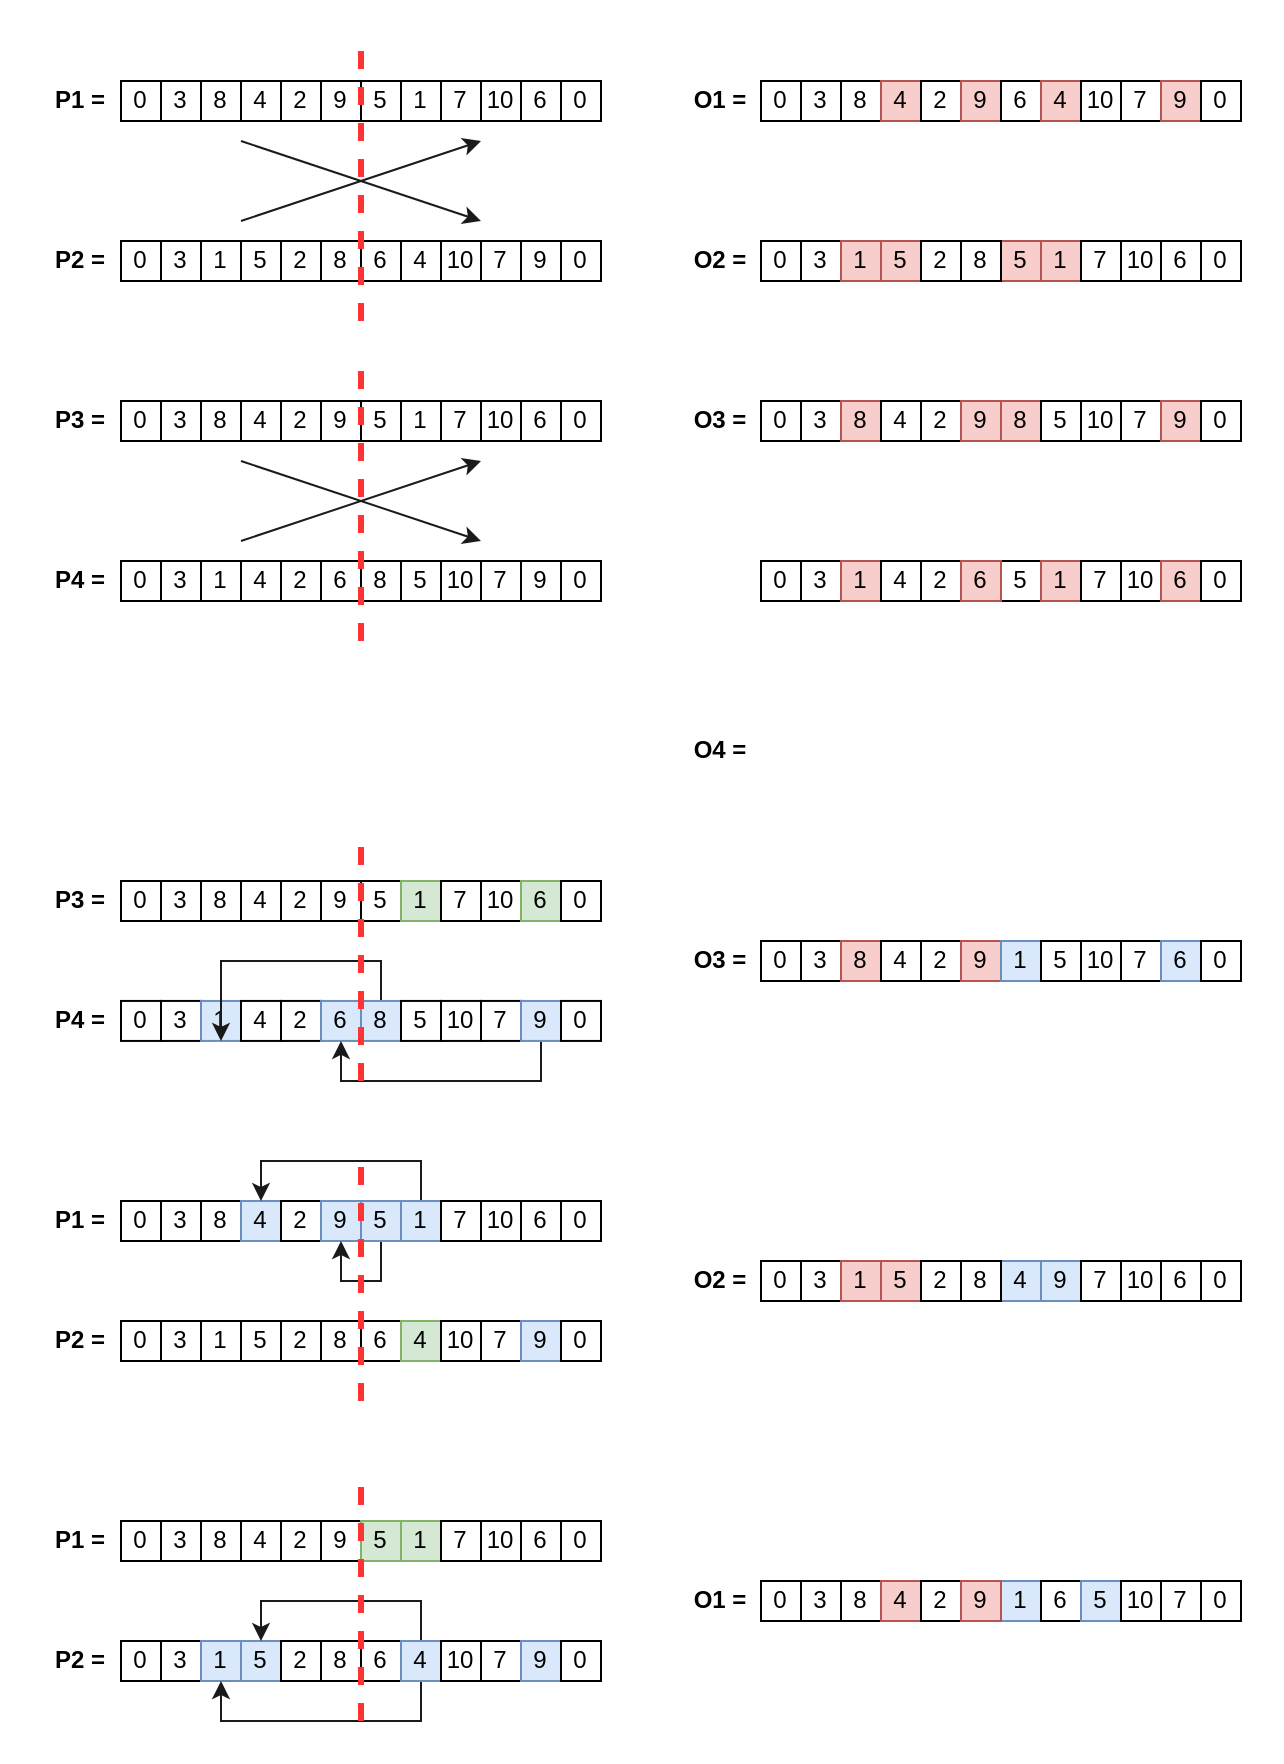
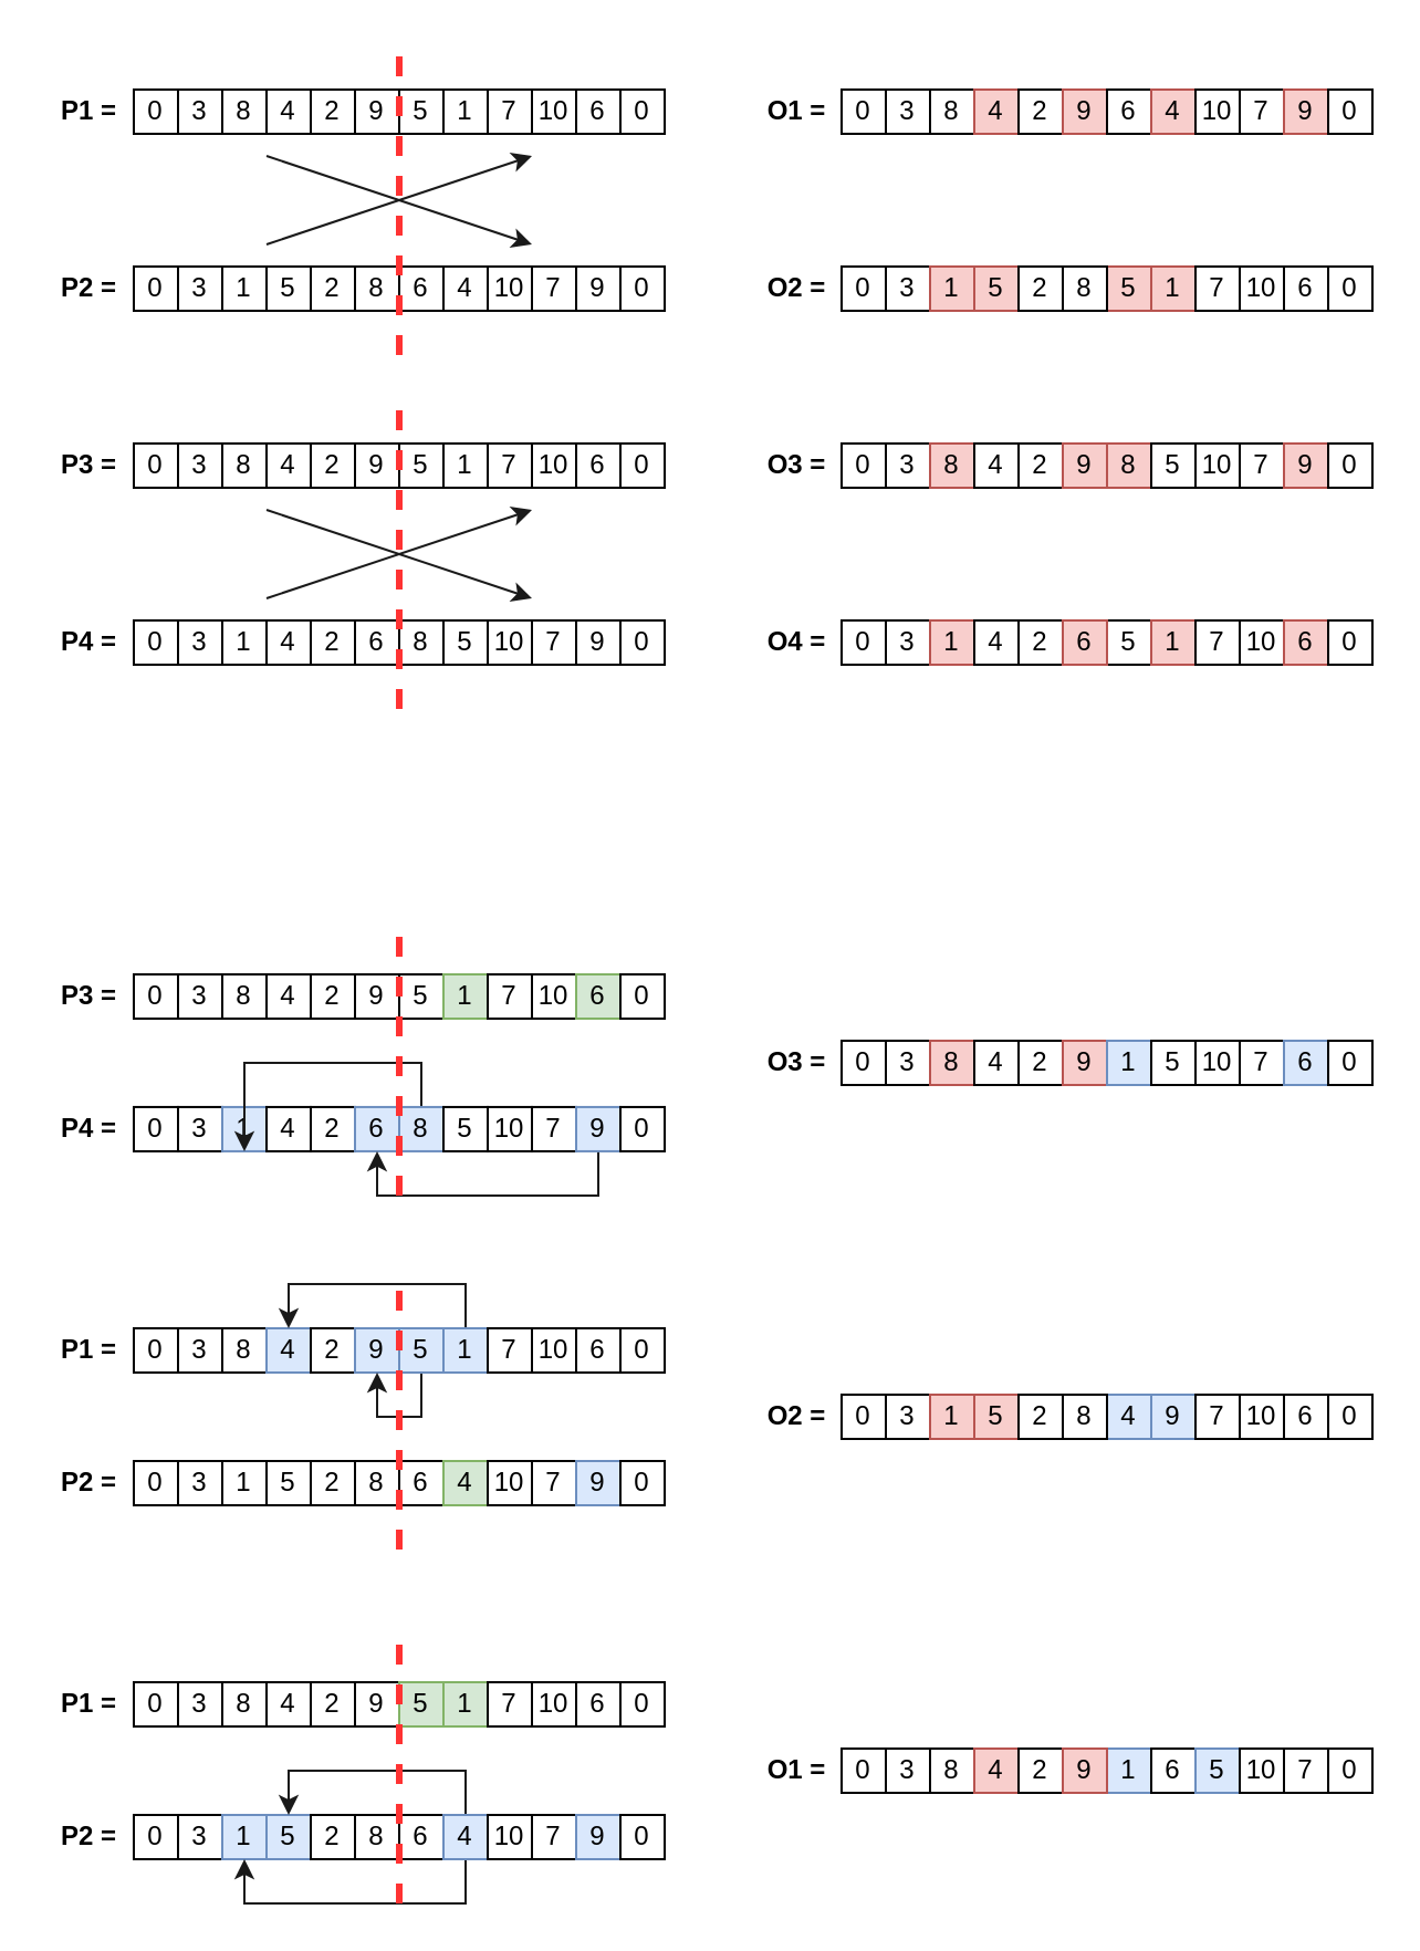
- <mxCell id="87" value="O4 =" style="text;html=1;strokeColor=none;fillColor=none;align=center;verticalAlign=middle;whiteSpace=wrap;rounded=0;fontStyle=1" vertex="1" parent="1"><mxGeometry x="340" y="365" width="40" height="20" as="geometry" /></mxCell>
+ <mxCell id="87" value="O4 =" style="text;html=1;strokeColor=none;fillColor=none;align=center;verticalAlign=middle;whiteSpace=wrap;rounded=0;fontStyle=1" vertex="1" parent="1"><mxGeometry x="340" y="280" width="40" height="20" as="geometry" /></mxCell>
